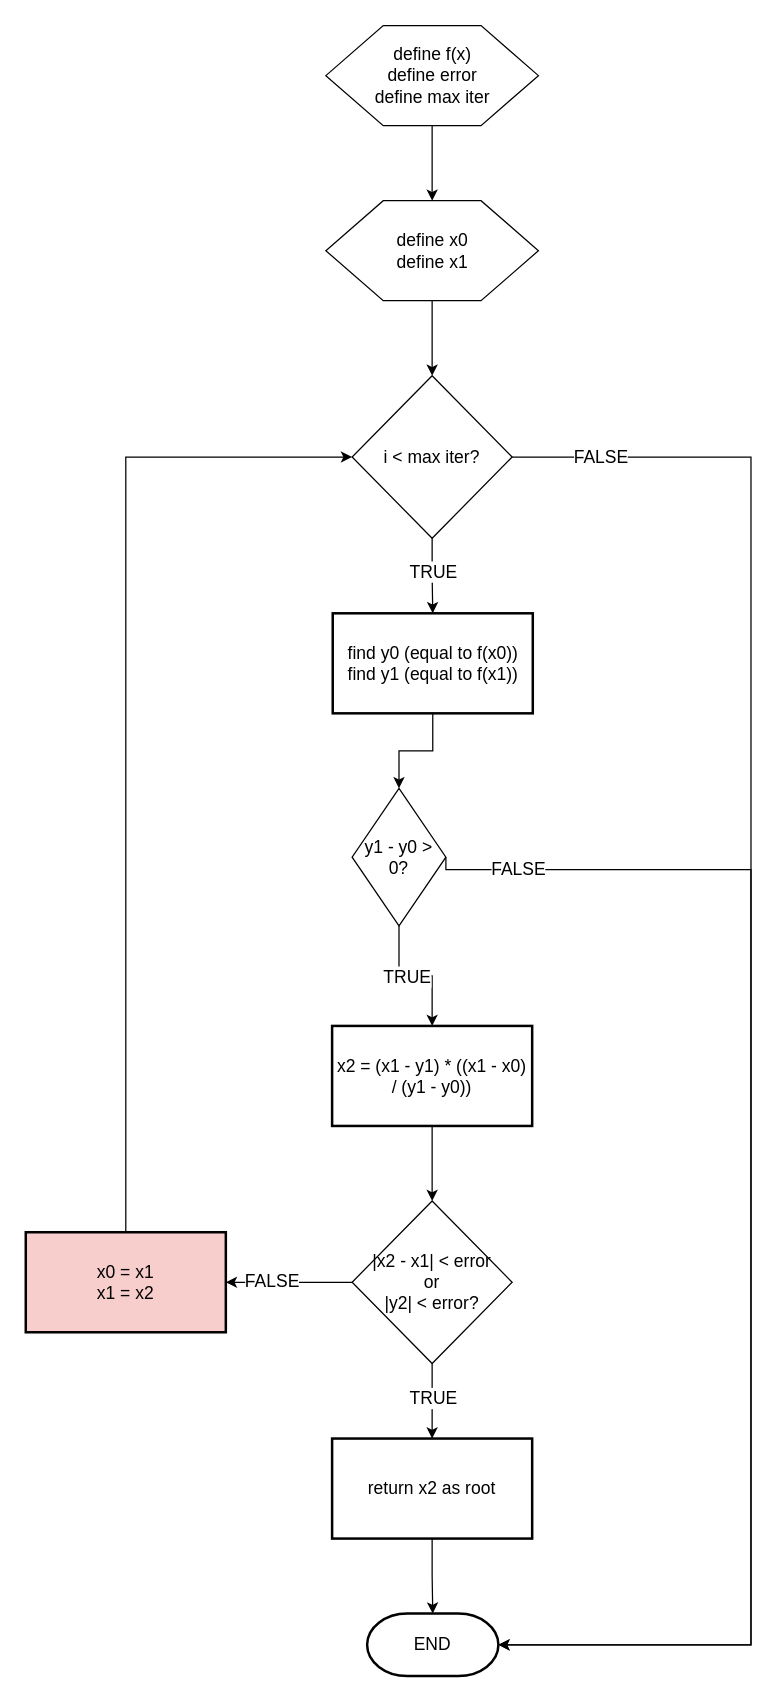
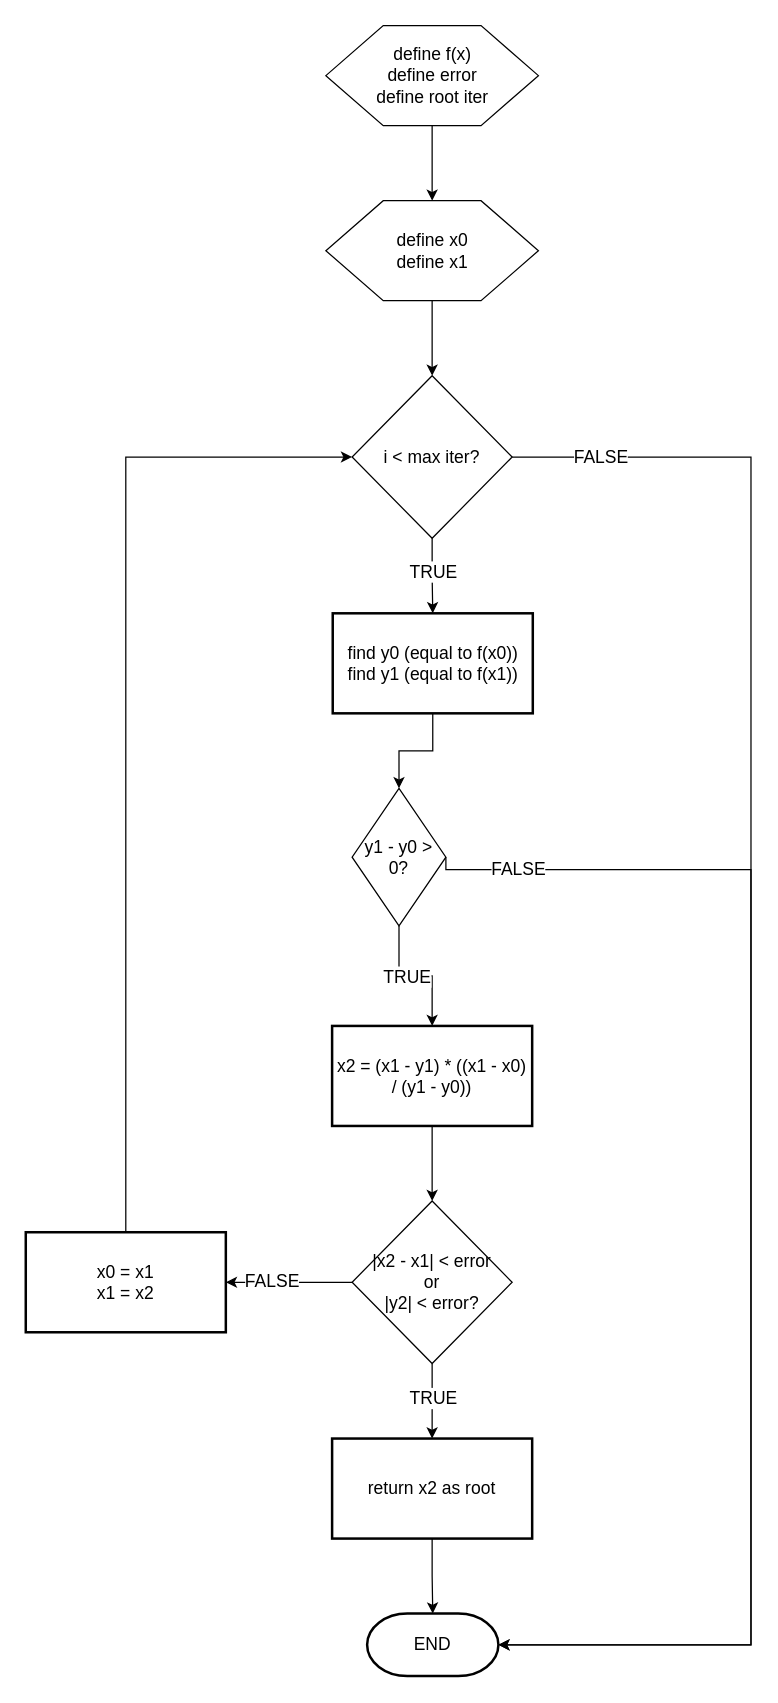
- <mxCell id="3" value="define f(x)&lt;div&gt;define error&lt;/div&gt;&lt;div&gt;define max iter&lt;/div&gt;" style="verticalLabelPosition=middle;verticalAlign=middle;html=1;shape=hexagon;perimeter=hexagonPerimeter2;arcSize=6;size=0.27;labelPosition=center;align=center;fontSize=14;" vertex="1" parent="1"><mxGeometry x="260" y="20" width="170" height="80" as="geometry" /></mxCell>
+ <mxCell id="3" value="define f(x)&lt;div&gt;define error&lt;/div&gt;&lt;div&gt;define root iter&lt;/div&gt;" style="verticalLabelPosition=middle;verticalAlign=middle;html=1;shape=hexagon;perimeter=hexagonPerimeter2;arcSize=6;size=0.27;labelPosition=center;align=center;fontSize=14;" vertex="1" parent="1"><mxGeometry x="260" y="20" width="170" height="80" as="geometry" /></mxCell>
- <mxCell id="29" value="x0 = x1&lt;div&gt;x1 = x2&lt;/div&gt;" style="rounded=1;whiteSpace=wrap;html=1;absoluteArcSize=1;arcSize=0;strokeWidth=2;fontSize=14;fillColor=#f8cecc;" vertex="1" parent="1"><mxGeometry x="20" y="985" width="160" height="80" as="geometry" /></mxCell>
+ <mxCell id="29" value="x0 = x1&lt;div&gt;x1 = x2&lt;/div&gt;" style="rounded=1;whiteSpace=wrap;html=1;absoluteArcSize=1;arcSize=0;strokeWidth=2;fontSize=14;" vertex="1" parent="1"><mxGeometry x="20" y="985" width="160" height="80" as="geometry" /></mxCell>
